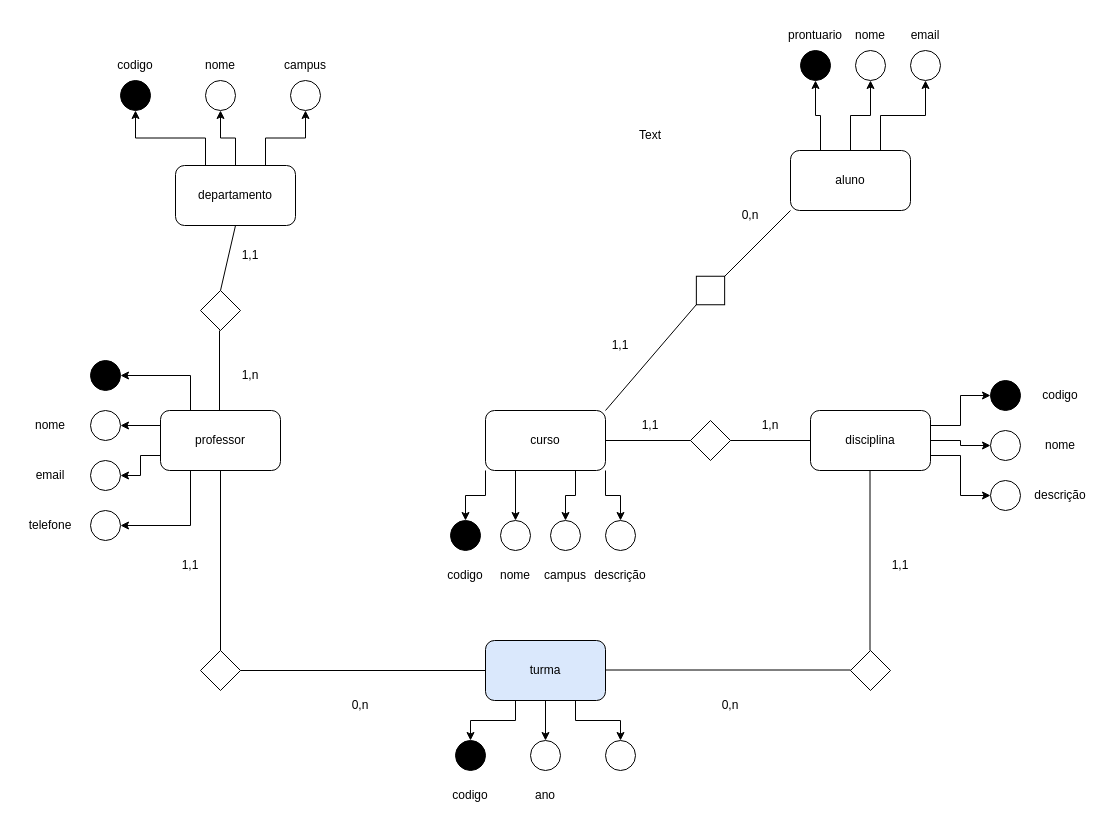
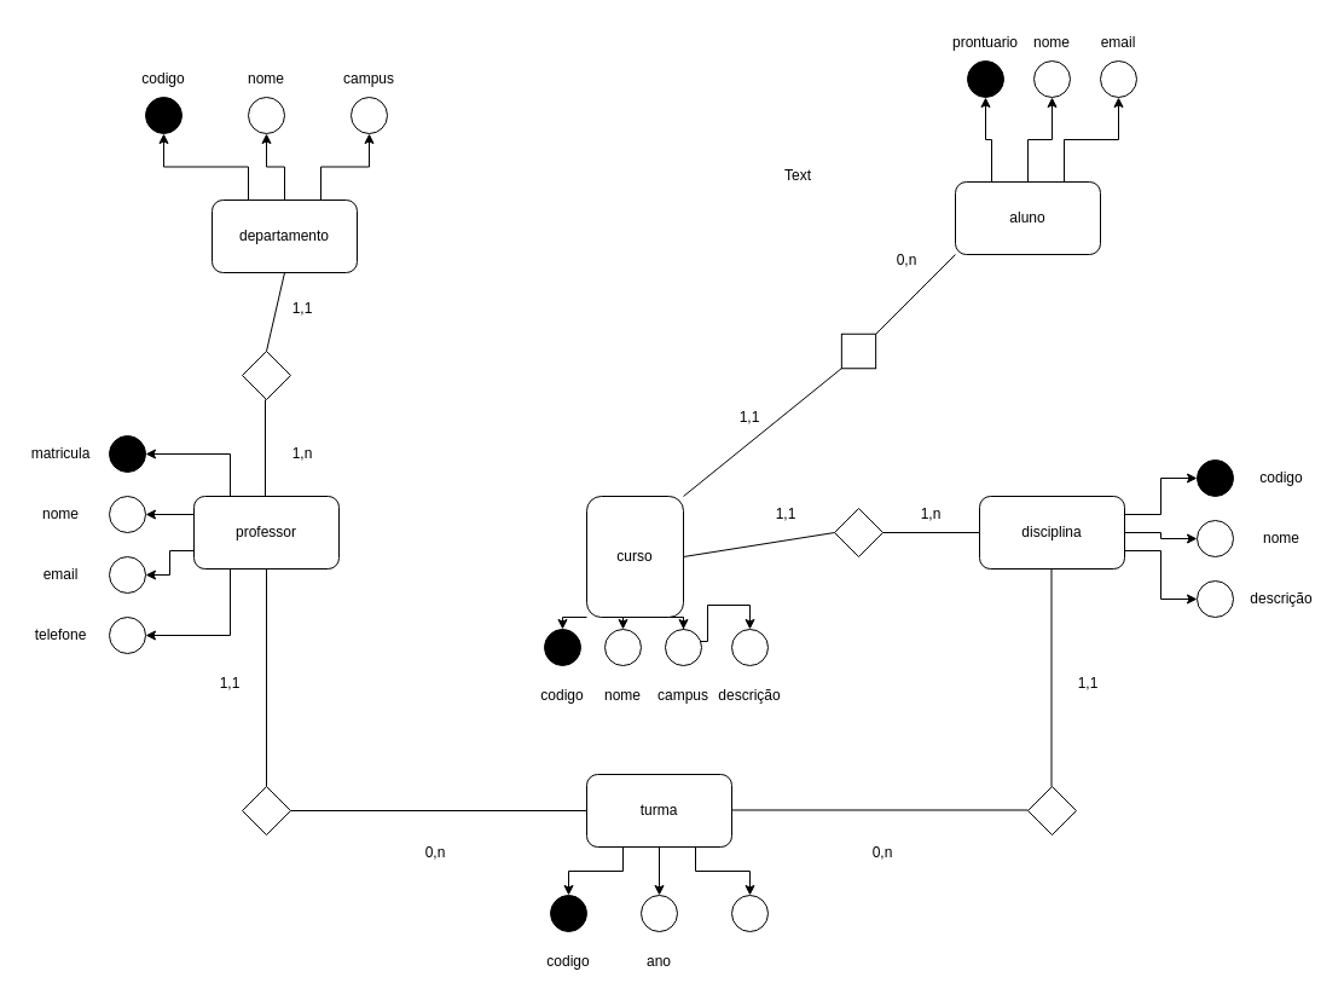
- <mxCell id="57" value="Text" style="text;html=1;align=center;verticalAlign=middle;whiteSpace=wrap;rounded=0;" vertex="1" parent="1"><mxGeometry x="620" y="120" width="60" height="30" as="geometry" /></mxCell>
+ <mxCell id="57" value="Text" style="text;html=1;align=center;verticalAlign=middle;whiteSpace=wrap;rounded=0;" vertex="1" parent="1"><mxGeometry x="630" y="130" width="60" height="30" as="geometry" /></mxCell>
+ <mxCell id="64" value="matricula" style="text;html=1;align=center;verticalAlign=middle;whiteSpace=wrap;rounded=0;" vertex="1" parent="1"><mxGeometry x="20" y="360" width="60" height="30" as="geometry" /></mxCell>
- <mxCell id="19" value="&lt;div&gt;curso&lt;/div&gt;" style="rounded=1;whiteSpace=wrap;html=1;" vertex="1" parent="1"><mxGeometry x="485" y="410" width="120" height="60" as="geometry" /></mxCell>
+ <mxCell id="19" value="&lt;div&gt;curso&lt;/div&gt;" style="rounded=1;whiteSpace=wrap;html=1;" vertex="1" parent="1"><mxGeometry x="485" y="410" width="80" height="100" as="geometry" /></mxCell>
- <mxCell id="10" value="&lt;div&gt;turma&lt;/div&gt;" style="rounded=1;whiteSpace=wrap;html=1;fillColor=#dae8fc;" vertex="1" parent="1"><mxGeometry x="485" y="640" width="120" height="60" as="geometry" /></mxCell>
+ <mxCell id="10" value="&lt;div&gt;turma&lt;/div&gt;" style="rounded=1;whiteSpace=wrap;html=1;" vertex="1" parent="1"><mxGeometry x="485" y="640" width="120" height="60" as="geometry" /></mxCell>
